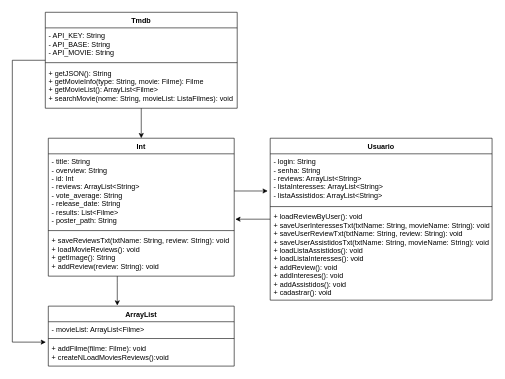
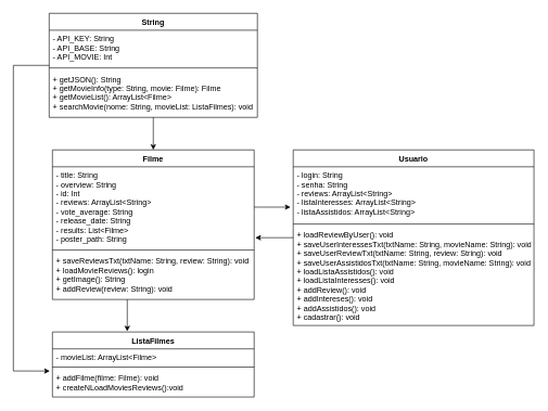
- <mxCell id="18" value="Tmdb" style="swimlane;fontStyle=1;align=center;verticalAlign=top;childLayout=stackLayout;horizontal=1;startSize=26;horizontalStack=0;resizeParent=1;resizeParentMax=0;resizeLast=0;collapsible=1;marginBottom=0;" vertex="1" parent="1"><mxGeometry x="75" y="20" width="320" height="160" as="geometry" /></mxCell>
+ <mxCell id="18" value="String" style="swimlane;fontStyle=1;align=center;verticalAlign=top;childLayout=stackLayout;horizontal=1;startSize=26;horizontalStack=0;resizeParent=1;resizeParentMax=0;resizeLast=0;collapsible=1;marginBottom=0;" vertex="1" parent="1"><mxGeometry x="75" y="20" width="320" height="160" as="geometry" /></mxCell>
- <mxCell id="19" value="- API_KEY: String&#10;- API_BASE: String&#10;- API_MOVIE: String" style="text;strokeColor=none;fillColor=none;align=left;verticalAlign=top;spacingLeft=4;spacingRight=4;overflow=hidden;rotatable=0;points=[[0,0.5],[1,0.5]];portConstraint=eastwest;" vertex="1" parent="18"><mxGeometry y="26" width="320" height="54" as="geometry" /></mxCell>
+ <mxCell id="19" value="- API_KEY: String&#10;- API_BASE: String&#10;- API_MOVIE: Int" style="text;strokeColor=none;fillColor=none;align=left;verticalAlign=top;spacingLeft=4;spacingRight=4;overflow=hidden;rotatable=0;points=[[0,0.5],[1,0.5]];portConstraint=eastwest;" vertex="1" parent="18"><mxGeometry y="26" width="320" height="54" as="geometry" /></mxCell>
- <mxCell id="3" value="Int" style="swimlane;fontStyle=1;align=center;verticalAlign=top;childLayout=stackLayout;horizontal=1;startSize=26;horizontalStack=0;resizeParent=1;resizeParentMax=0;resizeLast=0;collapsible=1;marginBottom=0;" vertex="1" parent="1"><mxGeometry x="80" y="230" width="310" height="230" as="geometry" /></mxCell>
+ <mxCell id="3" value="Filme" style="swimlane;fontStyle=1;align=center;verticalAlign=top;childLayout=stackLayout;horizontal=1;startSize=26;horizontalStack=0;resizeParent=1;resizeParentMax=0;resizeLast=0;collapsible=1;marginBottom=0;" vertex="1" parent="1"><mxGeometry x="80" y="230" width="310" height="230" as="geometry" /></mxCell>
- <mxCell id="6" value="+ saveReviewsTxt(txtName: String, review: String): void&#10;+ loadMovieReviews(): void&#10;+ getImage(): String&#10;+ addReview(review: String): void&#10;&#10;" style="text;strokeColor=none;fillColor=none;align=left;verticalAlign=top;spacingLeft=4;spacingRight=4;overflow=hidden;rotatable=0;points=[[0,0.5],[1,0.5]];portConstraint=eastwest;" vertex="1" parent="3"><mxGeometry y="158" width="310" height="72" as="geometry" /></mxCell>
+ <mxCell id="6" value="+ saveReviewsTxt(txtName: String, review: String): void&#10;+ loadMovieReviews(): login&#10;+ getImage(): String&#10;+ addReview(review: String): void&#10;&#10;" style="text;strokeColor=none;fillColor=none;align=left;verticalAlign=top;spacingLeft=4;spacingRight=4;overflow=hidden;rotatable=0;points=[[0,0.5],[1,0.5]];portConstraint=eastwest;" vertex="1" parent="3"><mxGeometry y="158" width="310" height="72" as="geometry" /></mxCell>
- <mxCell id="12" value="ArrayList&#10;" style="swimlane;fontStyle=1;align=center;verticalAlign=top;childLayout=stackLayout;horizontal=1;startSize=26;horizontalStack=0;resizeParent=1;resizeParentMax=0;resizeLast=0;collapsible=1;marginBottom=0;" vertex="1" parent="1"><mxGeometry x="80" y="510" width="310" height="100" as="geometry" /></mxCell>
+ <mxCell id="12" value="ListaFilmes&#10;" style="swimlane;fontStyle=1;align=center;verticalAlign=top;childLayout=stackLayout;horizontal=1;startSize=26;horizontalStack=0;resizeParent=1;resizeParentMax=0;resizeLast=0;collapsible=1;marginBottom=0;" vertex="1" parent="1"><mxGeometry x="80" y="510" width="310" height="100" as="geometry" /></mxCell>
